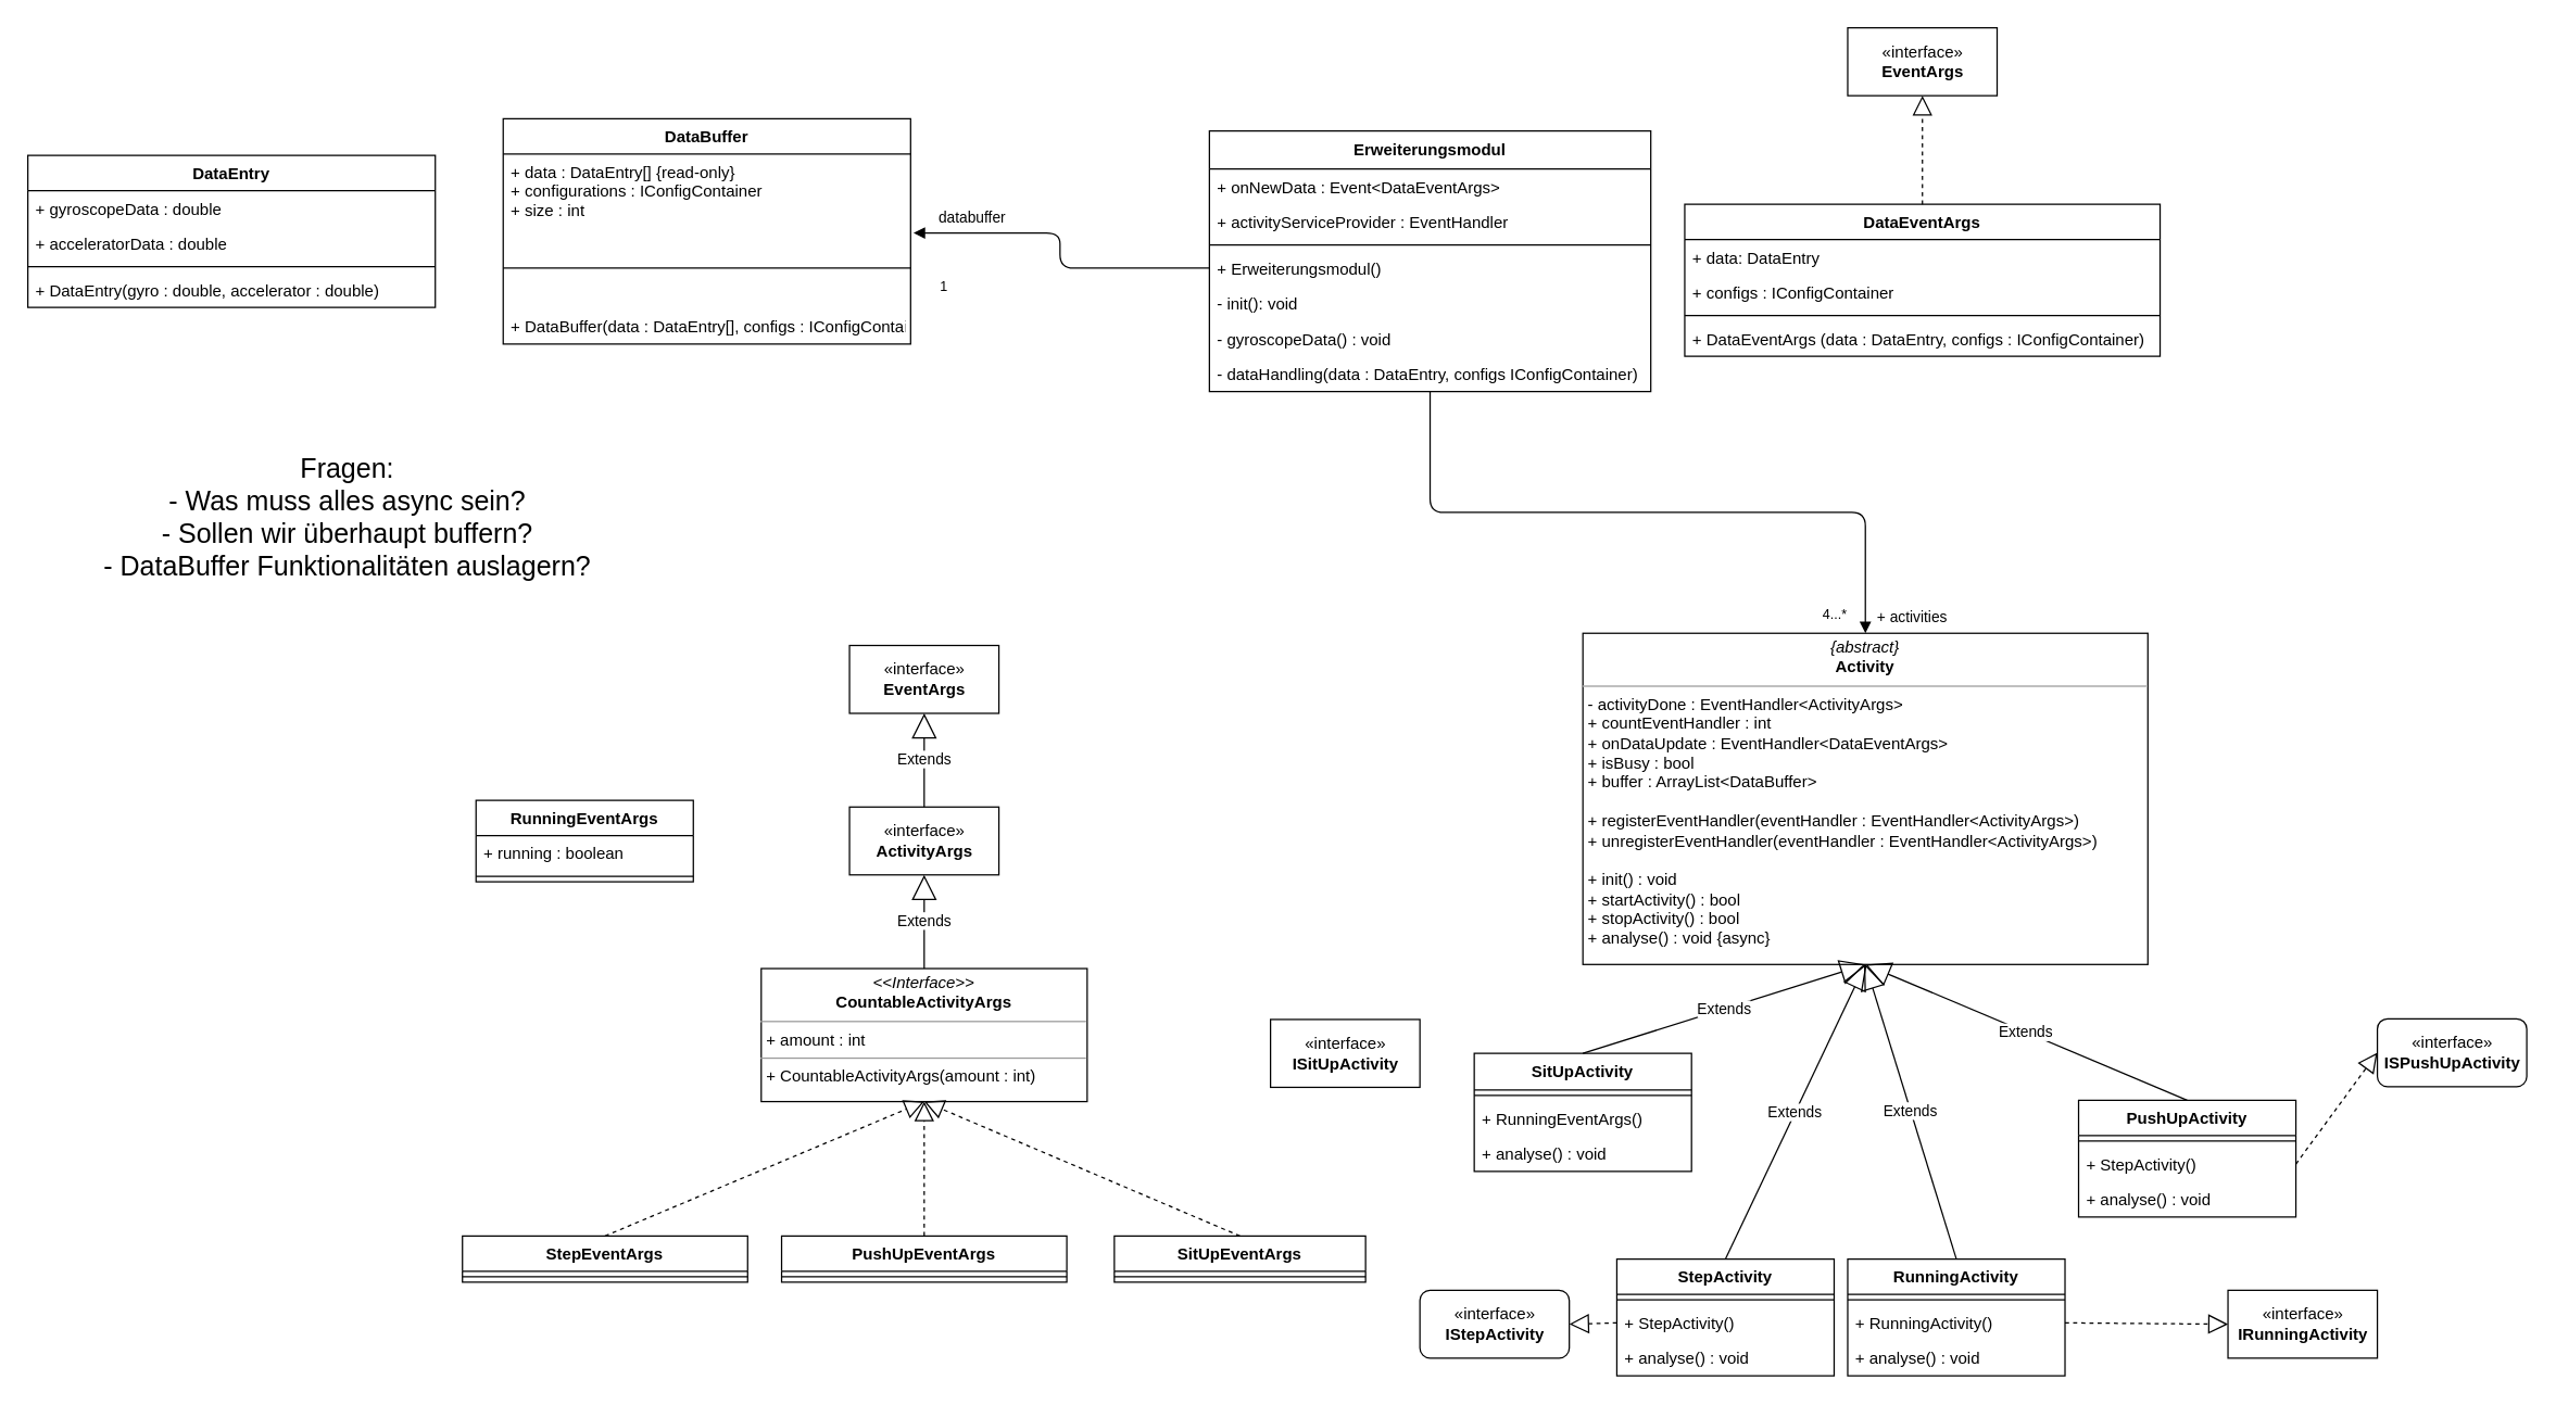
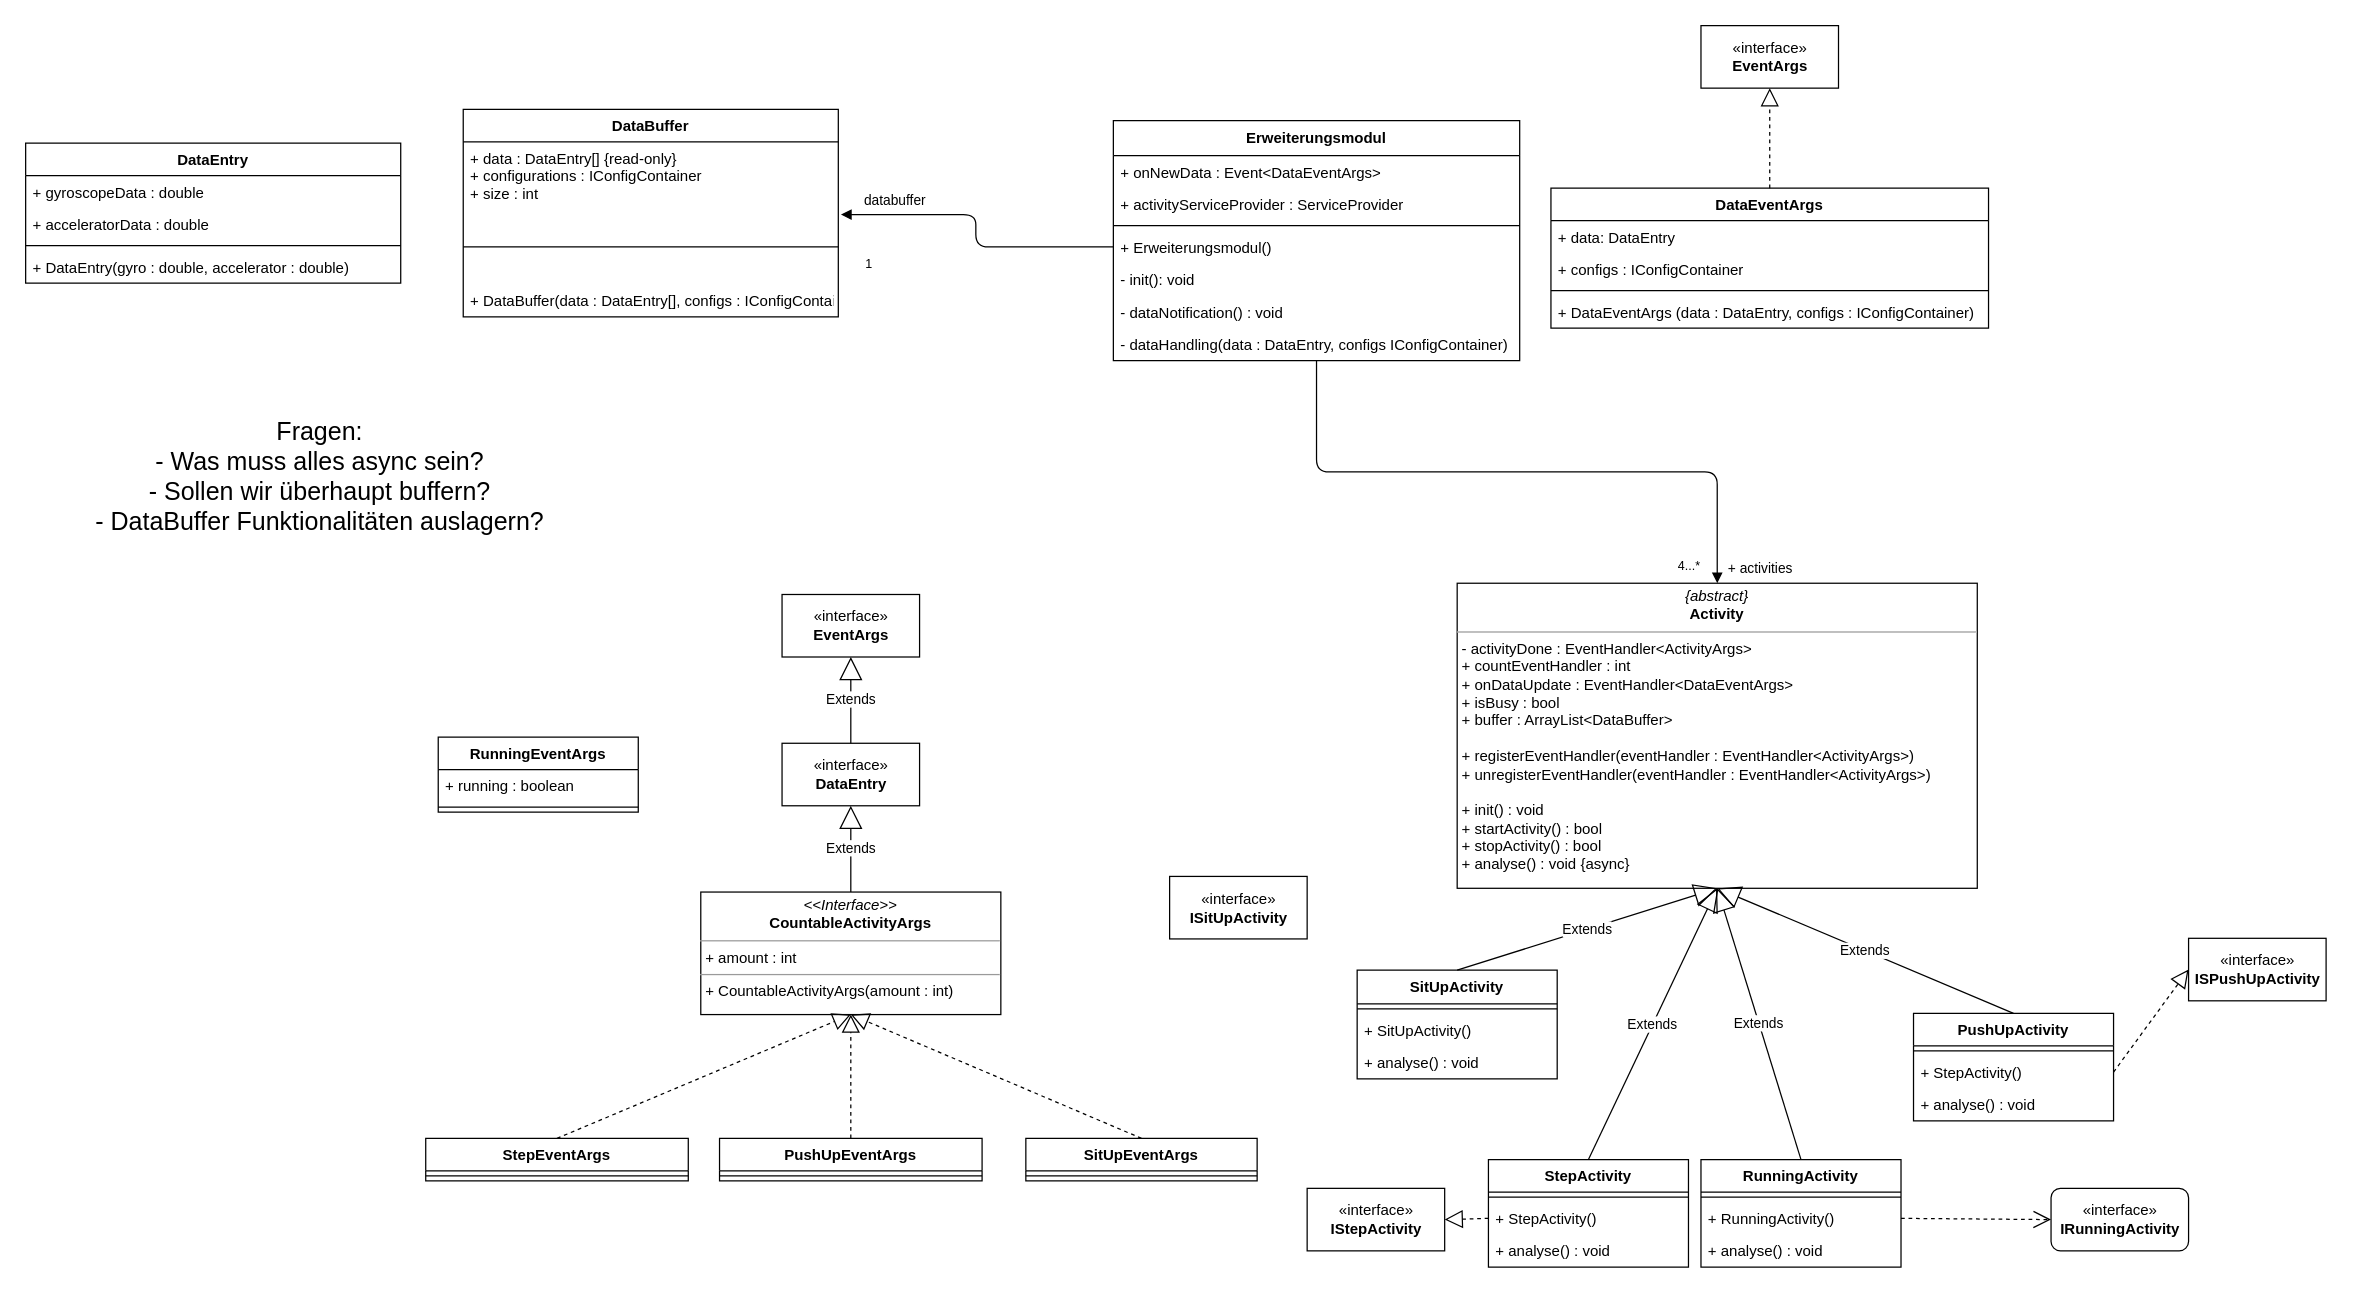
- <mxCell id="60" value="+ activityServiceProvider : EventHandler" style="text;strokeColor=none;fillColor=none;align=left;verticalAlign=top;spacingLeft=4;spacingRight=4;overflow=hidden;rotatable=0;points=[[0,0.5],[1,0.5]];portConstraint=eastwest;" vertex="1" parent="58"><mxGeometry y="54" width="325" height="26" as="geometry" /></mxCell>
+ <mxCell id="60" value="+ activityServiceProvider : ServiceProvider" style="text;strokeColor=none;fillColor=none;align=left;verticalAlign=top;spacingLeft=4;spacingRight=4;overflow=hidden;rotatable=0;points=[[0,0.5],[1,0.5]];portConstraint=eastwest;" vertex="1" parent="58"><mxGeometry y="54" width="325" height="26" as="geometry" /></mxCell>
- <mxCell id="64" value="- gyroscopeData() : void&#10;" style="text;strokeColor=none;fillColor=none;align=left;verticalAlign=top;spacingLeft=4;spacingRight=4;overflow=hidden;rotatable=0;points=[[0,0.5],[1,0.5]];portConstraint=eastwest;" parent="58" vertex="1"><mxGeometry y="140" width="325" height="26" as="geometry" /></mxCell>
+ <mxCell id="64" value="- dataNotification() : void&#10;" style="text;strokeColor=none;fillColor=none;align=left;verticalAlign=top;spacingLeft=4;spacingRight=4;overflow=hidden;rotatable=0;points=[[0,0.5],[1,0.5]];portConstraint=eastwest;" parent="58" vertex="1"><mxGeometry y="140" width="325" height="26" as="geometry" /></mxCell>
- <mxCell id="43" value="«interface»&lt;br&gt;&lt;b&gt;ActivityArgs&lt;br&gt;&lt;/b&gt;" style="html=1;" parent="1" vertex="1"><mxGeometry x="625" y="594" width="110" height="50" as="geometry" /></mxCell>
+ <mxCell id="43" value="«interface»&lt;br&gt;&lt;b&gt;DataEntry&lt;br&gt;&lt;/b&gt;" style="html=1;" parent="1" vertex="1"><mxGeometry x="625" y="594" width="110" height="50" as="geometry" /></mxCell>
- <mxCell id="70" value="«interface»&lt;br&gt;&lt;b&gt;ISPushUpActivity&lt;/b&gt;" style="html=1;rounded=1;" vertex="1" parent="1"><mxGeometry x="1750" y="750" width="110" height="50" as="geometry" /></mxCell>
+ <mxCell id="70" value="«interface»&lt;br&gt;&lt;b&gt;ISPushUpActivity&lt;/b&gt;" style="html=1;" vertex="1" parent="1"><mxGeometry x="1750" y="750" width="110" height="50" as="geometry" /></mxCell>
- <mxCell id="69" value="«interface»&lt;br&gt;&lt;b&gt;ISitUpActivity&lt;/b&gt;" style="html=1;" vertex="1" parent="1"><mxGeometry x="935" y="750.5" width="110" height="50" as="geometry" /></mxCell>
+ <mxCell id="69" value="«interface»&lt;br&gt;&lt;b&gt;ISitUpActivity&lt;/b&gt;" style="html=1;" vertex="1" parent="1"><mxGeometry x="935" y="700.5" width="110" height="50" as="geometry" /></mxCell>
- <mxCell id="29" value="+ RunningEventArgs()" style="text;strokeColor=none;fillColor=none;align=left;verticalAlign=top;spacingLeft=4;spacingRight=4;overflow=hidden;rotatable=0;points=[[0,0.5],[1,0.5]];portConstraint=eastwest;" parent="27" vertex="1"><mxGeometry y="35" width="160" height="26" as="geometry" /></mxCell>
+ <mxCell id="29" value="+ SitUpActivity()" style="text;strokeColor=none;fillColor=none;align=left;verticalAlign=top;spacingLeft=4;spacingRight=4;overflow=hidden;rotatable=0;points=[[0,0.5],[1,0.5]];portConstraint=eastwest;" parent="27" vertex="1"><mxGeometry y="35" width="160" height="26" as="geometry" /></mxCell>
- <mxCell id="72" value="«interface»&lt;br&gt;&lt;b&gt;IStepActivity&lt;/b&gt;" style="html=1;rounded=1;" vertex="1" parent="1"><mxGeometry x="1045" y="950" width="110" height="50" as="geometry" /></mxCell>
+ <mxCell id="72" value="«interface»&lt;br&gt;&lt;b&gt;IStepActivity&lt;/b&gt;" style="html=1;" vertex="1" parent="1"><mxGeometry x="1045" y="950" width="110" height="50" as="geometry" /></mxCell>
- <mxCell id="54" value="" style="endArrow=block;dashed=1;endFill=0;endSize=12;html=1;entryX=0;entryY=0.5;entryDx=0;entryDy=0;exitX=1;exitY=0.5;exitDx=0;exitDy=0;" parent="1" source="25" target="71" edge="1"><mxGeometry width="160" relative="1" as="geometry"><mxPoint x="1379" y="910" as="sourcePoint" /><mxPoint x="1494.5" y="684" as="targetPoint" /></mxGeometry></mxCell>
+ <mxCell id="54" value="" style="endArrow=open;dashed=1;endFill=0;endSize=12;html=1;entryX=0;entryY=0.5;entryDx=0;entryDy=0;exitX=1;exitY=0.5;exitDx=0;exitDy=0;" parent="1" source="25" target="71" edge="1"><mxGeometry width="160" relative="1" as="geometry"><mxPoint x="1379" y="910" as="sourcePoint" /><mxPoint x="1494.5" y="684" as="targetPoint" /></mxGeometry></mxCell>
- <mxCell id="71" value="«interface»&lt;br&gt;&lt;b&gt;IRunningActivity&lt;/b&gt;" style="html=1;" vertex="1" parent="1"><mxGeometry x="1640" y="950" width="110" height="50" as="geometry" /></mxCell>
+ <mxCell id="71" value="«interface»&lt;br&gt;&lt;b&gt;IRunningActivity&lt;/b&gt;" style="html=1;rounded=1;" vertex="1" parent="1"><mxGeometry x="1640" y="950" width="110" height="50" as="geometry" /></mxCell>
